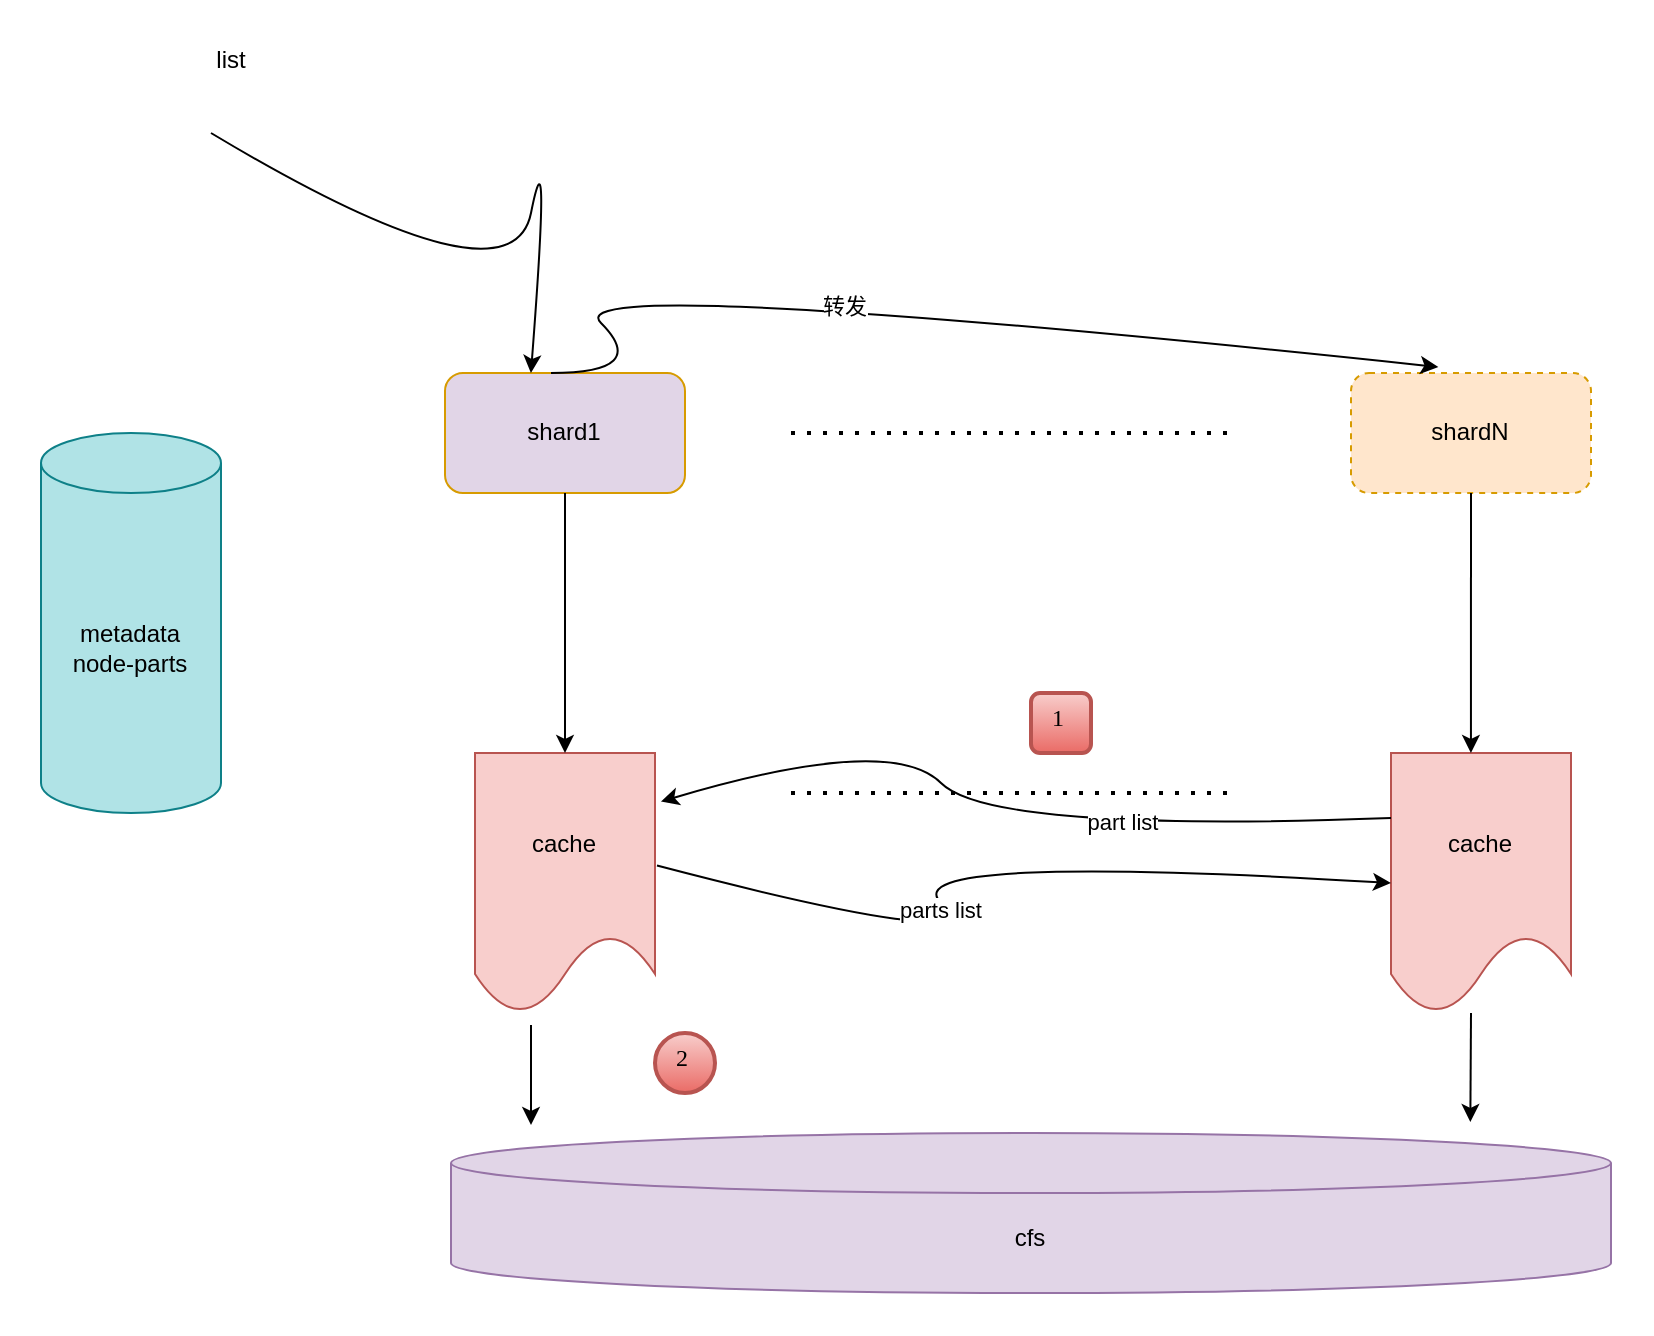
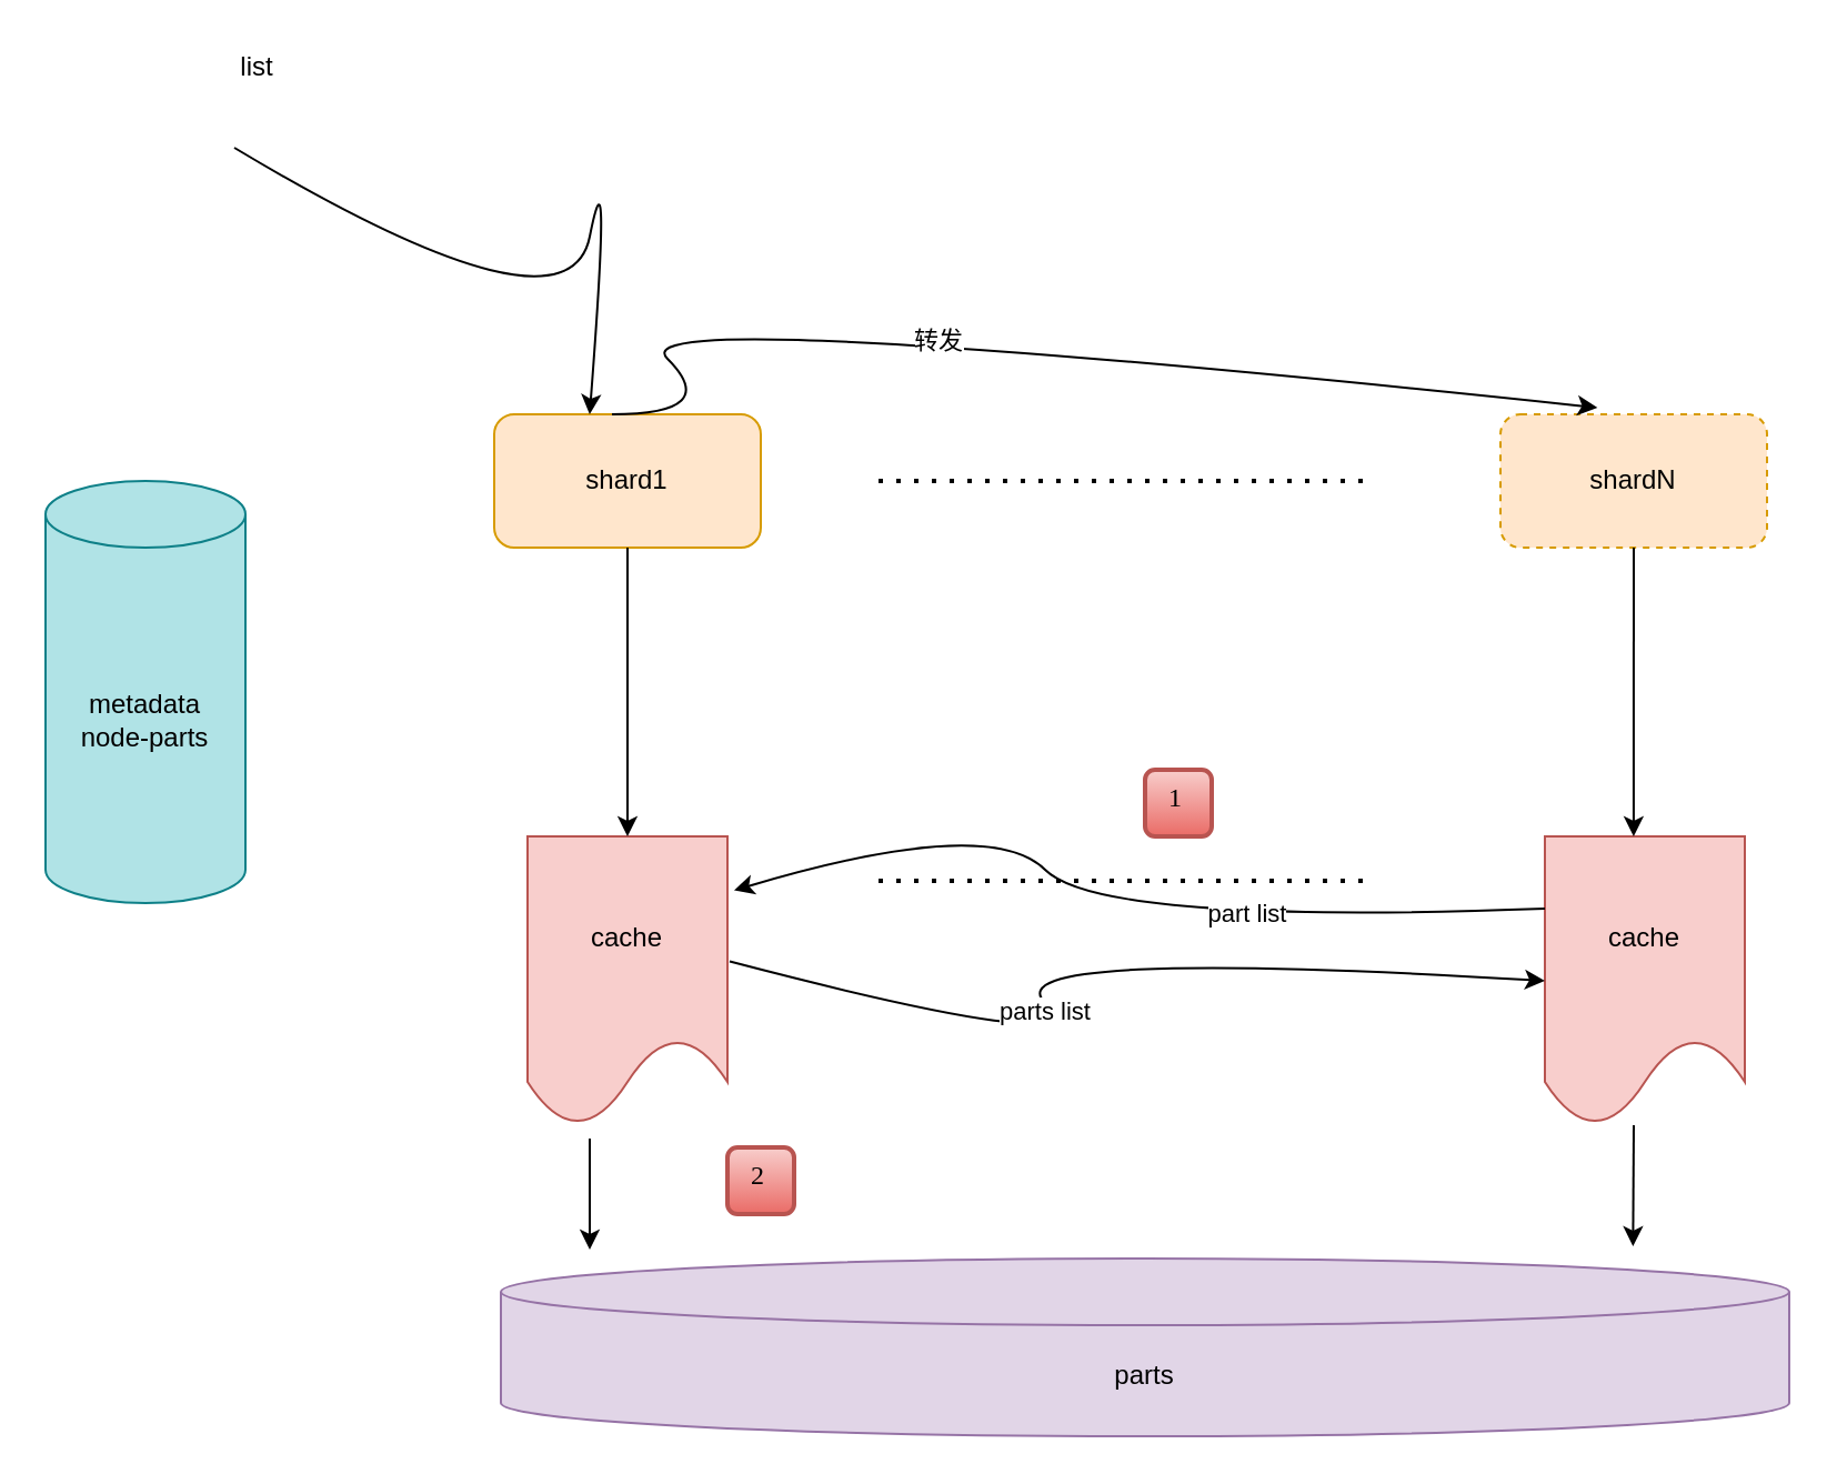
- <mxCell id="2" value="shard1" style="rounded=1;whiteSpace=wrap;html=1;fillColor=#e1d5e7;strokeColor=#d79b00;" vertex="1" parent="1"><mxGeometry x="222" y="186" width="120" height="60" as="geometry" /></mxCell>
+ <mxCell id="2" value="shard1" style="rounded=1;whiteSpace=wrap;html=1;fillColor=#ffe6cc;strokeColor=#d79b00;" vertex="1" parent="1"><mxGeometry x="222" y="186" width="120" height="60" as="geometry" /></mxCell>
- <mxCell id="23" value="2" style="ellipse;whiteSpace=wrap;html=1;aspect=fixed;strokeWidth=2;fontFamily=Tahoma;spacingBottom=4;spacingRight=2;strokeColor=#b85450;labelBackgroundColor=none;fillColor=#f8cecc;gradientColor=#ea6b66;" vertex="1" parent="1"><mxGeometry x="327" y="516" width="30" height="30" as="geometry" /></mxCell>
+ <mxCell id="23" value="2" style="whiteSpace=wrap;html=1;aspect=fixed;strokeWidth=2;fontFamily=Tahoma;spacingBottom=4;spacingRight=2;strokeColor=#b85450;labelBackgroundColor=none;fillColor=#f8cecc;gradientColor=#ea6b66;rounded=1;" vertex="1" parent="1"><mxGeometry x="327" y="516" width="30" height="30" as="geometry" /></mxCell>
- <mxCell id="4" value="cfs" style="shape=cylinder3;whiteSpace=wrap;html=1;boundedLbl=1;backgroundOutline=1;size=15;fillColor=#e1d5e7;strokeColor=#9673a6;" vertex="1" parent="1"><mxGeometry x="225" y="566" width="580" height="80" as="geometry" /></mxCell>
+ <mxCell id="4" value="parts" style="shape=cylinder3;whiteSpace=wrap;html=1;boundedLbl=1;backgroundOutline=1;size=15;fillColor=#e1d5e7;strokeColor=#9673a6;" vertex="1" parent="1"><mxGeometry x="225" y="566" width="580" height="80" as="geometry" /></mxCell>
